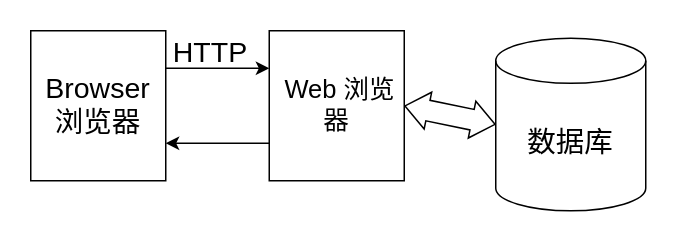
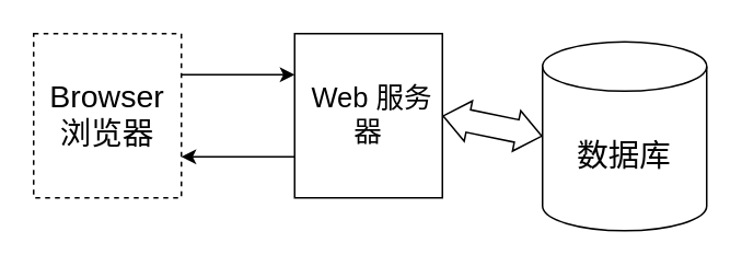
- <mxCell id="8" value="HTTP" style="text;html=1;strokeColor=none;fillColor=none;align=center;verticalAlign=middle;whiteSpace=wrap;rounded=0;fontFamily=Helvetica;fontSize=19;" parent="1" vertex="1"><mxGeometry x="110" y="20" width="60" height="30" as="geometry" /></mxCell>
- <mxCell id="3" value="&lt;font style=&quot;font-size: 19px;&quot;&gt;Browser&lt;br&gt;浏览器&lt;/font&gt;" style="rounded=0;whiteSpace=wrap;html=1;fontFamily=Helvetica;fontSize=10.5;" parent="1" vertex="1"><mxGeometry x="20" y="20" width="90" height="100" as="geometry" /></mxCell>
+ <mxCell id="3" value="&lt;font style=&quot;font-size: 19px;&quot;&gt;Browser&lt;br&gt;浏览器&lt;/font&gt;" style="rounded=0;whiteSpace=wrap;html=1;fontFamily=Helvetica;fontSize=10.5;dashed=1;" parent="1" vertex="1"><mxGeometry x="20" y="20" width="90" height="100" as="geometry" /></mxCell>
- <mxCell id="5" value="&lt;font style=&quot;font-size: 17px;&quot;&gt;&amp;nbsp;Web 浏览器&lt;/font&gt;" style="rounded=0;whiteSpace=wrap;html=1;fontFamily=Helvetica;fontSize=10.5;" parent="1" vertex="1"><mxGeometry x="179" y="20" width="90" height="100" as="geometry" /></mxCell>
+ <mxCell id="5" value="&lt;font style=&quot;font-size: 17px;&quot;&gt;&amp;nbsp;Web 服务器&lt;/font&gt;" style="rounded=0;whiteSpace=wrap;html=1;fontFamily=Helvetica;fontSize=10.5;" parent="1" vertex="1"><mxGeometry x="179" y="20" width="90" height="100" as="geometry" /></mxCell>
